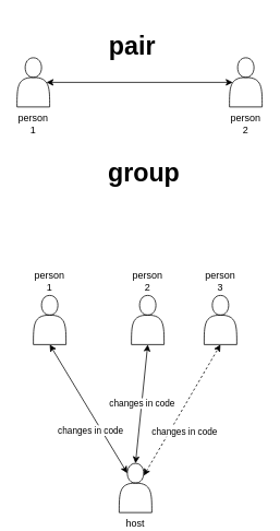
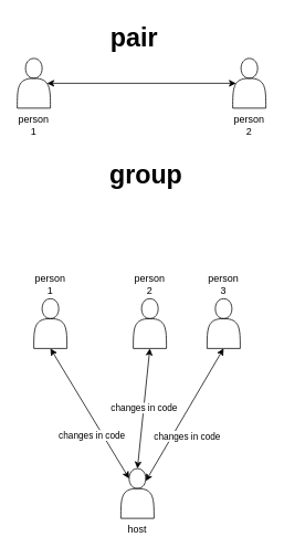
- <mxCell id="4" value="&lt;b&gt;&lt;font style=&quot;font-size: 31px;&quot;&gt;pair&amp;nbsp;&lt;/font&gt;&lt;/b&gt;" style="text;html=1;align=center;verticalAlign=middle;resizable=0;points=[];autosize=1;strokeColor=none;fillColor=none;" parent="1" vertex="1"><mxGeometry x="120" y="30" width="90" height="50" as="geometry" /></mxCell>
+ <mxCell id="4" value="&lt;b&gt;&lt;font style=&quot;font-size: 31px;&quot;&gt;pair&amp;nbsp;&lt;/font&gt;&lt;/b&gt;" style="text;html=1;align=center;verticalAlign=middle;resizable=0;points=[];autosize=1;strokeColor=none;fillColor=none;" parent="1" vertex="1"><mxGeometry x="120" y="20" width="90" height="50" as="geometry" /></mxCell>
- <mxCell id="12" value="changes in code" style="endArrow=classic;startArrow=classic;html=1;rounded=0;exitX=0.75;exitY=0.25;exitDx=0;exitDy=0;entryX=0.5;entryY=1;entryDx=0;entryDy=0;exitPerimeter=0;dashed=1;" edge="1" parent="1" source="7" target="10"><mxGeometry x="-0.221" y="-16" width="50" height="50" relative="1" as="geometry"><mxPoint x="220" y="580" as="sourcePoint" /><mxPoint x="270" y="530" as="targetPoint" /><Array as="points" /><mxPoint as="offset" /></mxGeometry></mxCell>
+ <mxCell id="12" value="changes in code" style="endArrow=classic;startArrow=classic;html=1;rounded=0;exitX=0.75;exitY=0.25;exitDx=0;exitDy=0;entryX=0.5;entryY=1;entryDx=0;entryDy=0;exitPerimeter=0;" edge="1" parent="1" source="7" target="10"><mxGeometry x="-0.221" y="-16" width="50" height="50" relative="1" as="geometry"><mxPoint x="220" y="580" as="sourcePoint" /><mxPoint x="270" y="530" as="targetPoint" /><Array as="points" /><mxPoint as="offset" /></mxGeometry></mxCell>
